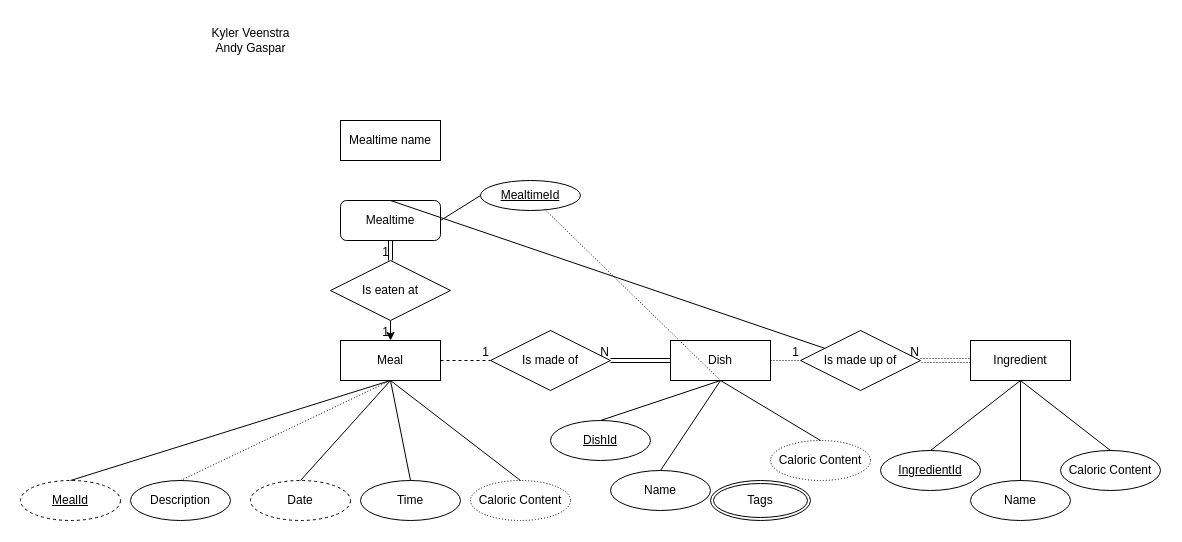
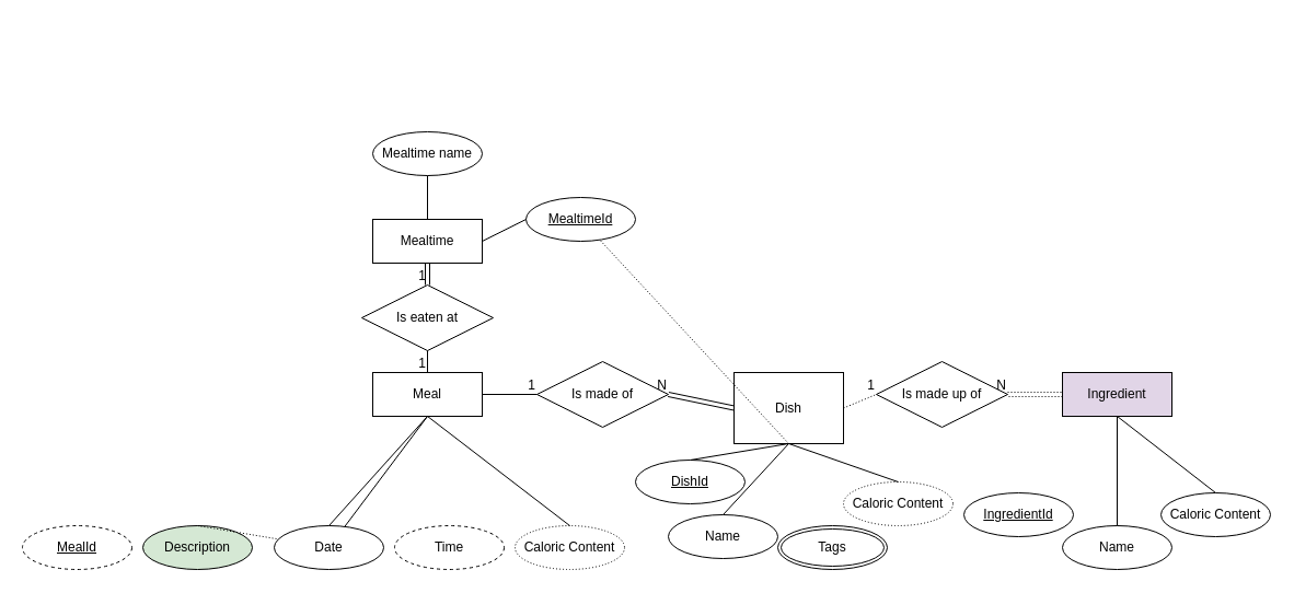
- <mxCell id="48" value="Kyler Veenstra&lt;div&gt;Andy Gaspar&lt;/div&gt;" style="text;html=1;align=center;verticalAlign=middle;resizable=0;points=[];autosize=1;strokeColor=none;fillColor=none;" parent="1" vertex="1"><mxGeometry x="200" y="20" width="100" height="40" as="geometry" /></mxCell>
- <mxCell id="9" value="Mealtime name" style="whiteSpace=wrap;html=1;align=center;rounded=0;" parent="1" vertex="1"><mxGeometry x="340" y="120" width="100" height="40" as="geometry" /></mxCell>
+ <mxCell id="9" value="Mealtime name" style="ellipse;whiteSpace=wrap;html=1;align=center;" parent="1" vertex="1"><mxGeometry x="340" y="120" width="100" height="40" as="geometry" /></mxCell>
- <mxCell id="43" value="MealtimeId" style="ellipse;whiteSpace=wrap;html=1;align=center;fontStyle=4;" parent="1" vertex="1"><mxGeometry x="480" y="180" width="100" height="30" as="geometry" /></mxCell>
+ <mxCell id="43" value="MealtimeId" style="ellipse;whiteSpace=wrap;html=1;align=center;fontStyle=4;" parent="1" vertex="1"><mxGeometry x="480" y="180" width="100" height="40" as="geometry" /></mxCell>
- <mxCell id="30" value="Mealtime" style="whiteSpace=wrap;html=1;align=center;rounded=1;" parent="1" vertex="1"><mxGeometry x="340" y="200" width="100" height="40" as="geometry" /></mxCell>
+ <mxCell id="30" value="Mealtime" style="whiteSpace=wrap;html=1;align=center;" parent="1" vertex="1"><mxGeometry x="340" y="200" width="100" height="40" as="geometry" /></mxCell>
- <mxCell id="44" value="" style="endArrow=none;html=1;rounded=0;exitX=0.5;exitY=0;exitDx=0;exitDy=0;" parent="1" source="30" target="7" edge="1"><mxGeometry relative="1" as="geometry"><mxPoint x="480" y="249.44" as="sourcePoint" /><mxPoint x="640" y="249.44" as="targetPoint" /></mxGeometry></mxCell>
+ <mxCell id="44" value="" style="endArrow=none;html=1;rounded=0;exitX=0.5;exitY=0;exitDx=0;exitDy=0;entryX=0.5;entryY=1;entryDx=0;entryDy=0;" parent="1" source="30" target="9" edge="1"><mxGeometry relative="1" as="geometry"><mxPoint x="480" y="249.44" as="sourcePoint" /><mxPoint x="640" y="249.44" as="targetPoint" /></mxGeometry></mxCell>
- <mxCell id="32" value="" style="endArrow=classic;html=1;rounded=0;exitX=0.5;exitY=1;exitDx=0;exitDy=0;entryX=0.5;entryY=0;entryDx=0;entryDy=0;" parent="1" source="31" target="3" edge="1"><mxGeometry relative="1" as="geometry"><mxPoint x="600" y="340" as="sourcePoint" /><mxPoint x="760" y="340" as="targetPoint" /></mxGeometry></mxCell>
+ <mxCell id="32" value="" style="endArrow=none;html=1;rounded=0;exitX=0.5;exitY=1;exitDx=0;exitDy=0;entryX=0.5;entryY=0;entryDx=0;entryDy=0;" parent="1" source="31" target="3" edge="1"><mxGeometry relative="1" as="geometry"><mxPoint x="600" y="340" as="sourcePoint" /><mxPoint x="760" y="340" as="targetPoint" /></mxGeometry></mxCell>
- <mxCell id="15" value="" style="endArrow=none;html=1;rounded=0;exitX=1;exitY=0.5;exitDx=0;exitDy=0;entryX=0;entryY=0.5;entryDx=0;entryDy=0;dashed=1;" parent="1" source="3" target="6" edge="1"><mxGeometry relative="1" as="geometry"><mxPoint x="570" y="450" as="sourcePoint" /><mxPoint x="730" y="450" as="targetPoint" /></mxGeometry></mxCell>
+ <mxCell id="15" value="" style="endArrow=none;html=1;rounded=0;exitX=1;exitY=0.5;exitDx=0;exitDy=0;entryX=0;entryY=0.5;entryDx=0;entryDy=0;" parent="1" source="3" target="6" edge="1"><mxGeometry relative="1" as="geometry"><mxPoint x="570" y="450" as="sourcePoint" /><mxPoint x="730" y="450" as="targetPoint" /></mxGeometry></mxCell>
- <mxCell id="2" value="&lt;div&gt;Dish&lt;/div&gt;" style="whiteSpace=wrap;html=1;align=center;" parent="1" vertex="1"><mxGeometry x="670" y="340" width="100" height="40" as="geometry" /></mxCell>
+ <mxCell id="2" value="&lt;div&gt;Dish&lt;/div&gt;" style="whiteSpace=wrap;html=1;align=center;" parent="1" vertex="1"><mxGeometry x="670" y="340" width="100" height="65" as="geometry" /></mxCell>
- <mxCell id="4" value="&lt;div&gt;Ingredient&lt;/div&gt;" style="whiteSpace=wrap;html=1;align=center;" parent="1" vertex="1"><mxGeometry x="970" y="340" width="100" height="40" as="geometry" /></mxCell>
+ <mxCell id="4" value="&lt;div&gt;Ingredient&lt;/div&gt;" style="whiteSpace=wrap;html=1;align=center;fillColor=#e1d5e7;" parent="1" vertex="1"><mxGeometry x="970" y="340" width="100" height="40" as="geometry" /></mxCell>
- <mxCell id="23" value="" style="endArrow=none;html=1;rounded=0;entryX=0.5;entryY=1;entryDx=0;entryDy=0;exitX=0.5;exitY=0;exitDx=0;exitDy=0;" parent="1" source="17" target="4" edge="1"><mxGeometry relative="1" as="geometry"><mxPoint x="570" y="390" as="sourcePoint" /><mxPoint x="730" y="390" as="targetPoint" /></mxGeometry></mxCell>
- <mxCell id="42" value="" style="endArrow=none;html=1;rounded=0;dashed=1;dashPattern=1 2;exitX=0.5;exitY=0;exitDx=0;exitDy=0;entryX=0.5;entryY=1;entryDx=0;entryDy=0;" parent="1" source="41" target="3" edge="1"><mxGeometry relative="1" as="geometry"><mxPoint x="490" y="550" as="sourcePoint" /><mxPoint x="650" y="550" as="targetPoint" /></mxGeometry></mxCell>
+ <mxCell id="42" value="" style="endArrow=none;html=1;rounded=0;dashed=1;dashPattern=1 2;exitX=0.5;exitY=0;exitDx=0;exitDy=0;" parent="1" source="41" target="8" edge="1"><mxGeometry relative="1" as="geometry"><mxPoint x="490" y="550" as="sourcePoint" /><mxPoint x="650" y="550" as="targetPoint" /></mxGeometry></mxCell>
- <mxCell id="11" value="" style="endArrow=none;html=1;rounded=0;exitX=0.5;exitY=0;exitDx=0;exitDy=0;entryX=0.5;entryY=1;entryDx=0;entryDy=0;" parent="1" source="10" target="3" edge="1"><mxGeometry relative="1" as="geometry"><mxPoint x="670" y="400" as="sourcePoint" /><mxPoint x="830" y="400" as="targetPoint" /></mxGeometry></mxCell>
- <mxCell id="50" value="" style="endArrow=none;html=1;rounded=0;exitX=0.5;exitY=1;exitDx=0;exitDy=0;entryX=0.5;entryY=0;entryDx=0;entryDy=0;" edge="1" parent="1" source="3" target="36"><mxGeometry relative="1" as="geometry"><mxPoint x="340" y="570" as="sourcePoint" /><mxPoint x="500" y="570" as="targetPoint" /></mxGeometry></mxCell>
+ <mxCell id="50" value="" style="endArrow=none;html=1;rounded=0;exitX=0.5;exitY=1;exitDx=0;exitDy=0;" edge="1" parent="1" source="3" target="8"><mxGeometry relative="1" as="geometry"><mxPoint x="340" y="570" as="sourcePoint" /><mxPoint x="500" y="570" as="targetPoint" /></mxGeometry></mxCell>
- <mxCell id="14" value="DishId" style="ellipse;whiteSpace=wrap;html=1;align=center;fontStyle=4;" parent="1" vertex="1"><mxGeometry x="550" y="420" width="100" height="40" as="geometry" /></mxCell>
+ <mxCell id="14" value="DishId" style="ellipse;whiteSpace=wrap;html=1;align=center;fontStyle=4;" parent="1" vertex="1"><mxGeometry x="580" y="420" width="100" height="40" as="geometry" /></mxCell>
- <mxCell id="41" value="Description" style="ellipse;whiteSpace=wrap;html=1;align=center;" parent="1" vertex="1"><mxGeometry x="130" y="480" width="100" height="40" as="geometry" /></mxCell>
+ <mxCell id="41" value="Description" style="ellipse;whiteSpace=wrap;html=1;align=center;fillColor=#d5e8d4;" parent="1" vertex="1"><mxGeometry x="130" y="480" width="100" height="40" as="geometry" /></mxCell>
- <mxCell id="8" value="&lt;div&gt;Date&lt;/div&gt;" style="ellipse;whiteSpace=wrap;html=1;align=center;dashed=1;" parent="1" vertex="1"><mxGeometry x="250" y="480" width="100" height="40" as="geometry" /></mxCell>
+ <mxCell id="8" value="&lt;div&gt;Date&lt;/div&gt;" style="ellipse;whiteSpace=wrap;html=1;align=center;" parent="1" vertex="1"><mxGeometry x="250" y="480" width="100" height="40" as="geometry" /></mxCell>
- <mxCell id="36" value="Time" style="ellipse;whiteSpace=wrap;html=1;align=center;" parent="1" vertex="1"><mxGeometry x="360" y="480" width="100" height="40" as="geometry" /></mxCell>
+ <mxCell id="36" value="Time" style="ellipse;whiteSpace=wrap;html=1;align=center;dashed=1;" parent="1" vertex="1"><mxGeometry x="360" y="480" width="100" height="40" as="geometry" /></mxCell>
